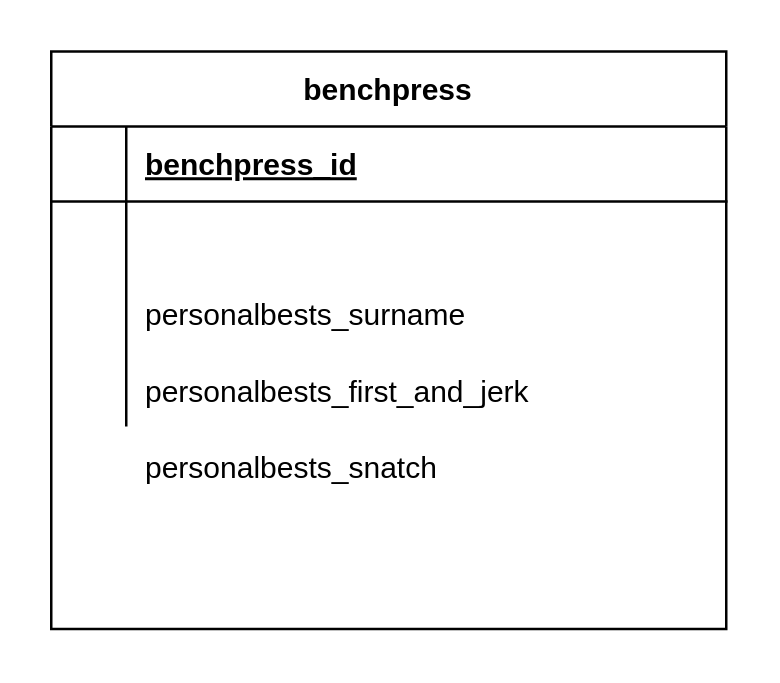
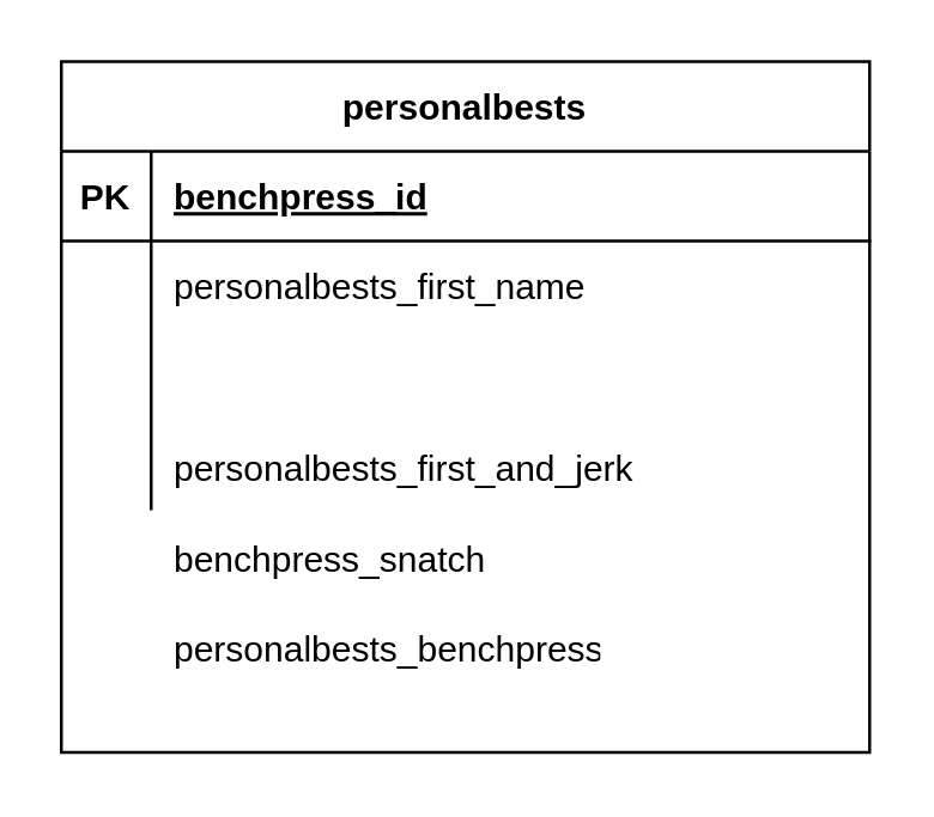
- <mxCell id="2" value="benchpress" style="shape=table;startSize=30;container=1;collapsible=1;childLayout=tableLayout;fixedRows=1;rowLines=0;fontStyle=1;align=center;resizeLast=1;" parent="1" vertex="1"><mxGeometry x="20" y="20" width="270" height="231" as="geometry" /></mxCell>
+ <mxCell id="2" value="personalbests" style="shape=table;startSize=30;container=1;collapsible=1;childLayout=tableLayout;fixedRows=1;rowLines=0;fontStyle=1;align=center;resizeLast=1;" parent="1" vertex="1"><mxGeometry x="20" y="20" width="270" height="231" as="geometry" /></mxCell>
+ <mxCell id="4" value="PK" style="shape=partialRectangle;connectable=0;fillColor=none;top=0;left=0;bottom=0;right=0;fontStyle=1;overflow=hidden;" parent="3" vertex="1"><mxGeometry width="30" height="30" as="geometry" /></mxCell>
+ <mxCell id="8" value="personalbests_first_name" style="shape=partialRectangle;connectable=0;fillColor=none;top=0;left=0;bottom=0;right=0;align=left;spacingLeft=6;overflow=hidden;" parent="6" vertex="1"><mxGeometry x="30" width="240" height="30" as="geometry" /></mxCell>
- <mxCell id="11" value="personalbests_surname" style="shape=partialRectangle;connectable=0;fillColor=none;top=0;left=0;bottom=0;right=0;align=left;spacingLeft=6;overflow=hidden;" parent="9" vertex="1"><mxGeometry x="30" width="240" height="30" as="geometry" /></mxCell>
- <mxCell id="16" value="personalbests_snatch" style="shape=partialRectangle;connectable=0;fillColor=none;top=0;left=0;bottom=0;right=0;align=left;spacingLeft=6;overflow=hidden;" parent="1" vertex="1"><mxGeometry x="50" y="171" width="150" height="30" as="geometry" /></mxCell>
+ <mxCell id="16" value="benchpress_snatch" style="shape=partialRectangle;connectable=0;fillColor=none;top=0;left=0;bottom=0;right=0;align=left;spacingLeft=6;overflow=hidden;" parent="1" vertex="1"><mxGeometry x="50" y="171" width="150" height="30" as="geometry" /></mxCell>
+ <mxCell id="17" value="personalbests_benchpress" style="shape=partialRectangle;connectable=0;fillColor=none;top=0;left=0;bottom=0;right=0;align=left;spacingLeft=6;overflow=hidden;" parent="1" vertex="1"><mxGeometry x="50" y="201" width="150" height="30" as="geometry" /></mxCell>
